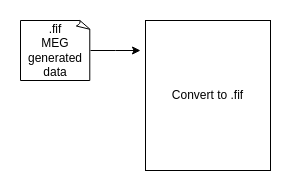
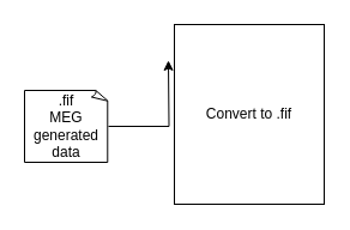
- <mxCell id="3" value=".fif&lt;br&gt;MEG generated data" style="whiteSpace=wrap;html=1;shape=mxgraph.basic.document" vertex="1" parent="1"><mxGeometry x="20" y="20" width="70" height="60" as="geometry" /></mxCell>
+ <mxCell id="3" value=".fif&lt;br&gt;MEG generated data" style="whiteSpace=wrap;html=1;shape=mxgraph.basic.document" vertex="1" parent="1"><mxGeometry x="20" y="75" width="70" height="60" as="geometry" /></mxCell>
